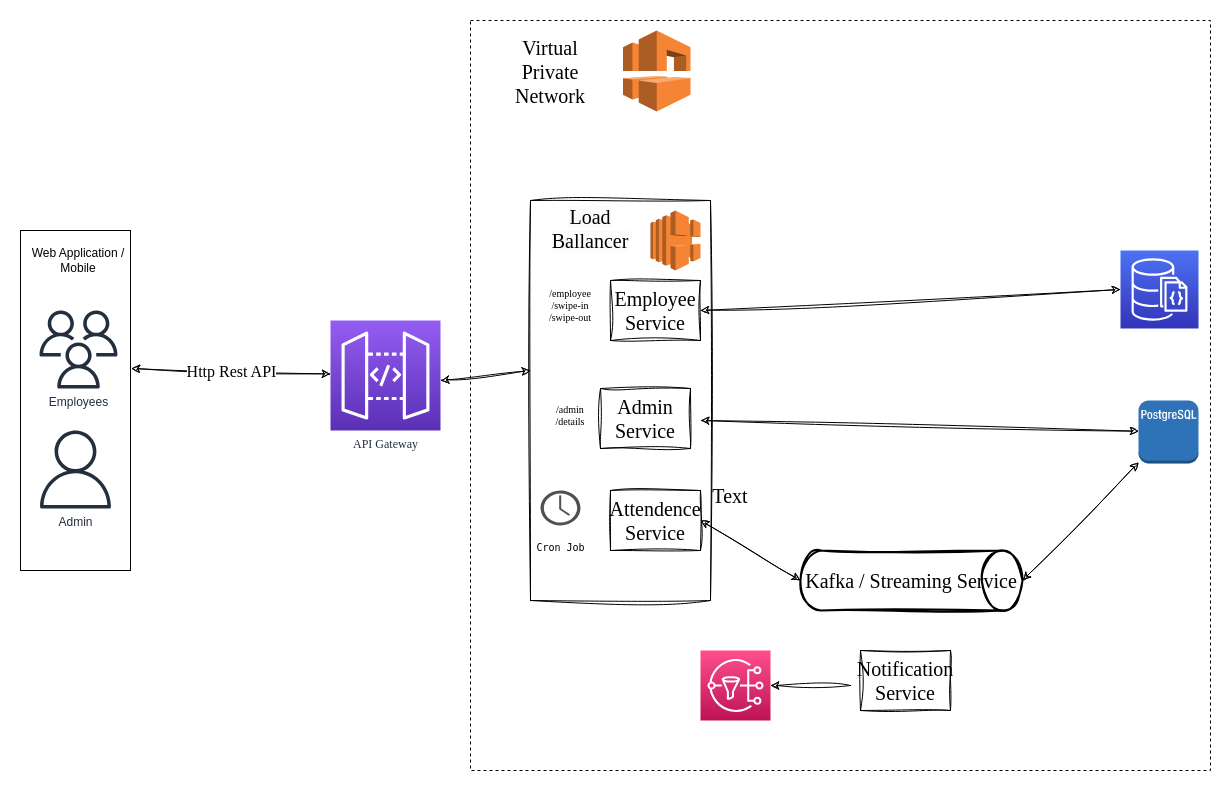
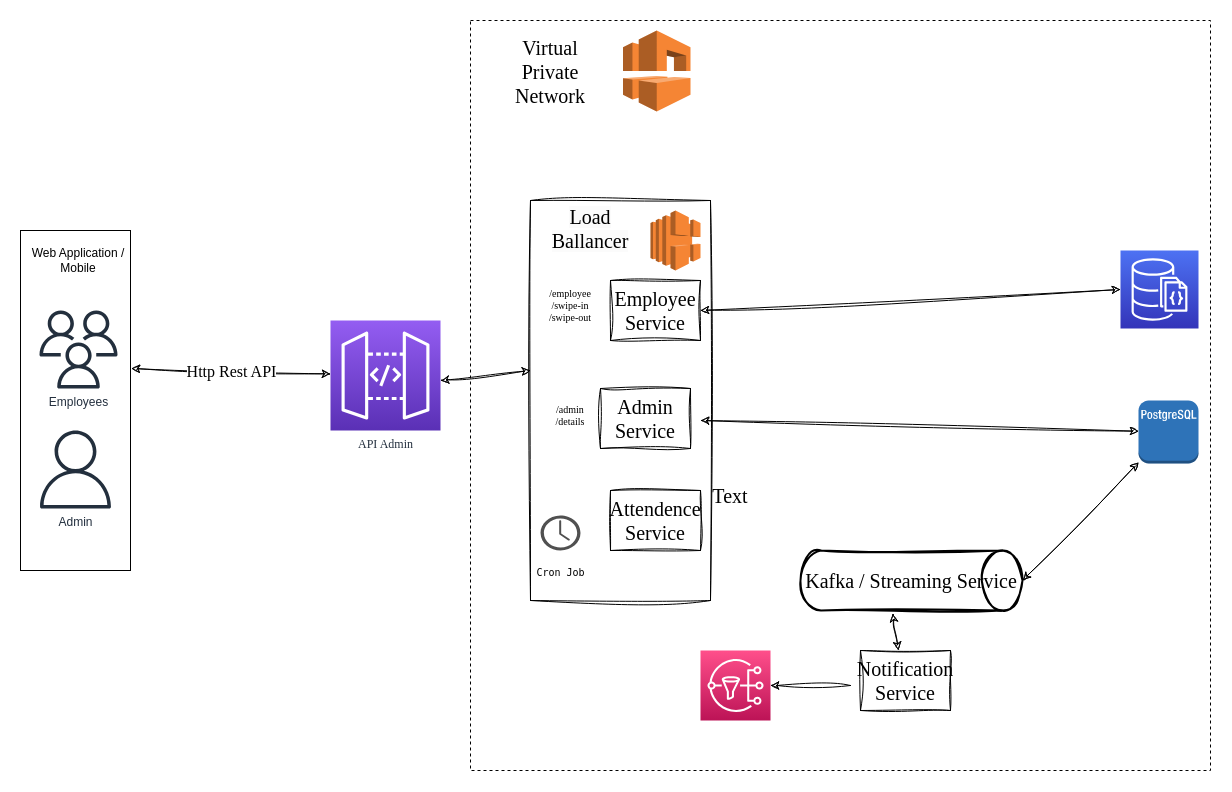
- <mxCell id="7" value="API Gateway" style="sketch=0;points=[[0,0,0],[0.25,0,0],[0.5,0,0],[0.75,0,0],[1,0,0],[0,1,0],[0.25,1,0],[0.5,1,0],[0.75,1,0],[1,1,0],[0,0.25,0],[0,0.5,0],[0,0.75,0],[1,0.25,0],[1,0.5,0],[1,0.75,0]];outlineConnect=0;fontColor=#232F3E;gradientColor=#945DF2;gradientDirection=north;fillColor=#5A30B5;strokeColor=#ffffff;dashed=0;verticalLabelPosition=bottom;verticalAlign=top;align=center;html=1;fontSize=12;fontStyle=0;aspect=fixed;shape=mxgraph.aws4.resourceIcon;resIcon=mxgraph.aws4.api_gateway;rounded=1;hachureGap=4;jiggle=2;curveFitting=1;fontFamily=Architects Daughter;fontSource=https%3A%2F%2Ffonts.googleapis.com%2Fcss%3Ffamily%3DArchitects%2BDaughter;" vertex="1" parent="1"><mxGeometry x="330" y="320" width="110" height="110" as="geometry" /></mxCell>
+ <mxCell id="7" value="API Admin" style="sketch=0;points=[[0,0,0],[0.25,0,0],[0.5,0,0],[0.75,0,0],[1,0,0],[0,1,0],[0.25,1,0],[0.5,1,0],[0.75,1,0],[1,1,0],[0,0.25,0],[0,0.5,0],[0,0.75,0],[1,0.25,0],[1,0.5,0],[1,0.75,0]];outlineConnect=0;fontColor=#232F3E;gradientColor=#945DF2;gradientDirection=north;fillColor=#5A30B5;strokeColor=#ffffff;dashed=0;verticalLabelPosition=bottom;verticalAlign=top;align=center;html=1;fontSize=12;fontStyle=0;aspect=fixed;shape=mxgraph.aws4.resourceIcon;resIcon=mxgraph.aws4.api_gateway;rounded=1;hachureGap=4;jiggle=2;curveFitting=1;fontFamily=Architects Daughter;fontSource=https%3A%2F%2Ffonts.googleapis.com%2Fcss%3Ffamily%3DArchitects%2BDaughter;" vertex="1" parent="1"><mxGeometry x="330" y="320" width="110" height="110" as="geometry" /></mxCell>
- <mxCell id="29" value="&lt;pre style=&quot;font-size: 10px;&quot;&gt;Cron Job&lt;/pre&gt;" style="sketch=0;pointerEvents=1;shadow=0;dashed=0;html=1;strokeColor=none;fillColor=#505050;labelPosition=center;verticalLabelPosition=bottom;verticalAlign=top;outlineConnect=0;align=center;shape=mxgraph.office.concepts.clock;rounded=1;hachureGap=4;jiggle=2;curveFitting=1;fontFamily=Architects Daughter;fontSource=https%3A%2F%2Ffonts.googleapis.com%2Fcss%3Ffamily%3DArchitects%2BDaughter;fontSize=20;" vertex="1" parent="1"><mxGeometry x="540" y="490" width="40" height="35" as="geometry" /></mxCell>
+ <mxCell id="29" value="&lt;pre style=&quot;font-size: 10px;&quot;&gt;Cron Job&lt;/pre&gt;" style="sketch=0;pointerEvents=1;shadow=0;dashed=0;html=1;strokeColor=none;fillColor=#505050;labelPosition=center;verticalLabelPosition=bottom;verticalAlign=top;outlineConnect=0;align=center;shape=mxgraph.office.concepts.clock;rounded=1;hachureGap=4;jiggle=2;curveFitting=1;fontFamily=Architects Daughter;fontSource=https%3A%2F%2Ffonts.googleapis.com%2Fcss%3Ffamily%3DArchitects%2BDaughter;fontSize=20;" vertex="1" parent="1"><mxGeometry x="540" y="515" width="40" height="35" as="geometry" /></mxCell>
- <mxCell id="23" value="" style="endArrow=classic;startArrow=classic;html=1;rounded=1;sketch=1;hachureGap=4;jiggle=2;curveFitting=1;fontFamily=Architects Daughter;fontSource=https%3A%2F%2Ffonts.googleapis.com%2Fcss%3Ffamily%3DArchitects%2BDaughter;fontSize=16;exitX=0;exitY=0.5;exitDx=0;exitDy=0;exitPerimeter=0;entryX=1;entryY=0.5;entryDx=0;entryDy=0;" edge="1" parent="1" source="21" target="14"><mxGeometry width="50" height="50" relative="1" as="geometry"><mxPoint x="670" y="409" as="sourcePoint" /><mxPoint x="850" y="260" as="targetPoint" /></mxGeometry></mxCell>
+ <mxCell id="26" value="" style="endArrow=classic;startArrow=classic;html=1;rounded=1;sketch=1;hachureGap=4;jiggle=2;curveFitting=1;fontFamily=Architects Daughter;fontSource=https%3A%2F%2Ffonts.googleapis.com%2Fcss%3Ffamily%3DArchitects%2BDaughter;fontSize=16;exitX=0.416;exitY=1.05;exitDx=0;exitDy=0;exitPerimeter=0;entryX=0.422;entryY=-0.003;entryDx=0;entryDy=0;entryPerimeter=0;" edge="1" parent="1" source="21" target="16"><mxGeometry width="50" height="50" relative="1" as="geometry"><mxPoint x="790" y="680" as="sourcePoint" /><mxPoint x="660" y="680" as="targetPoint" /></mxGeometry></mxCell>
